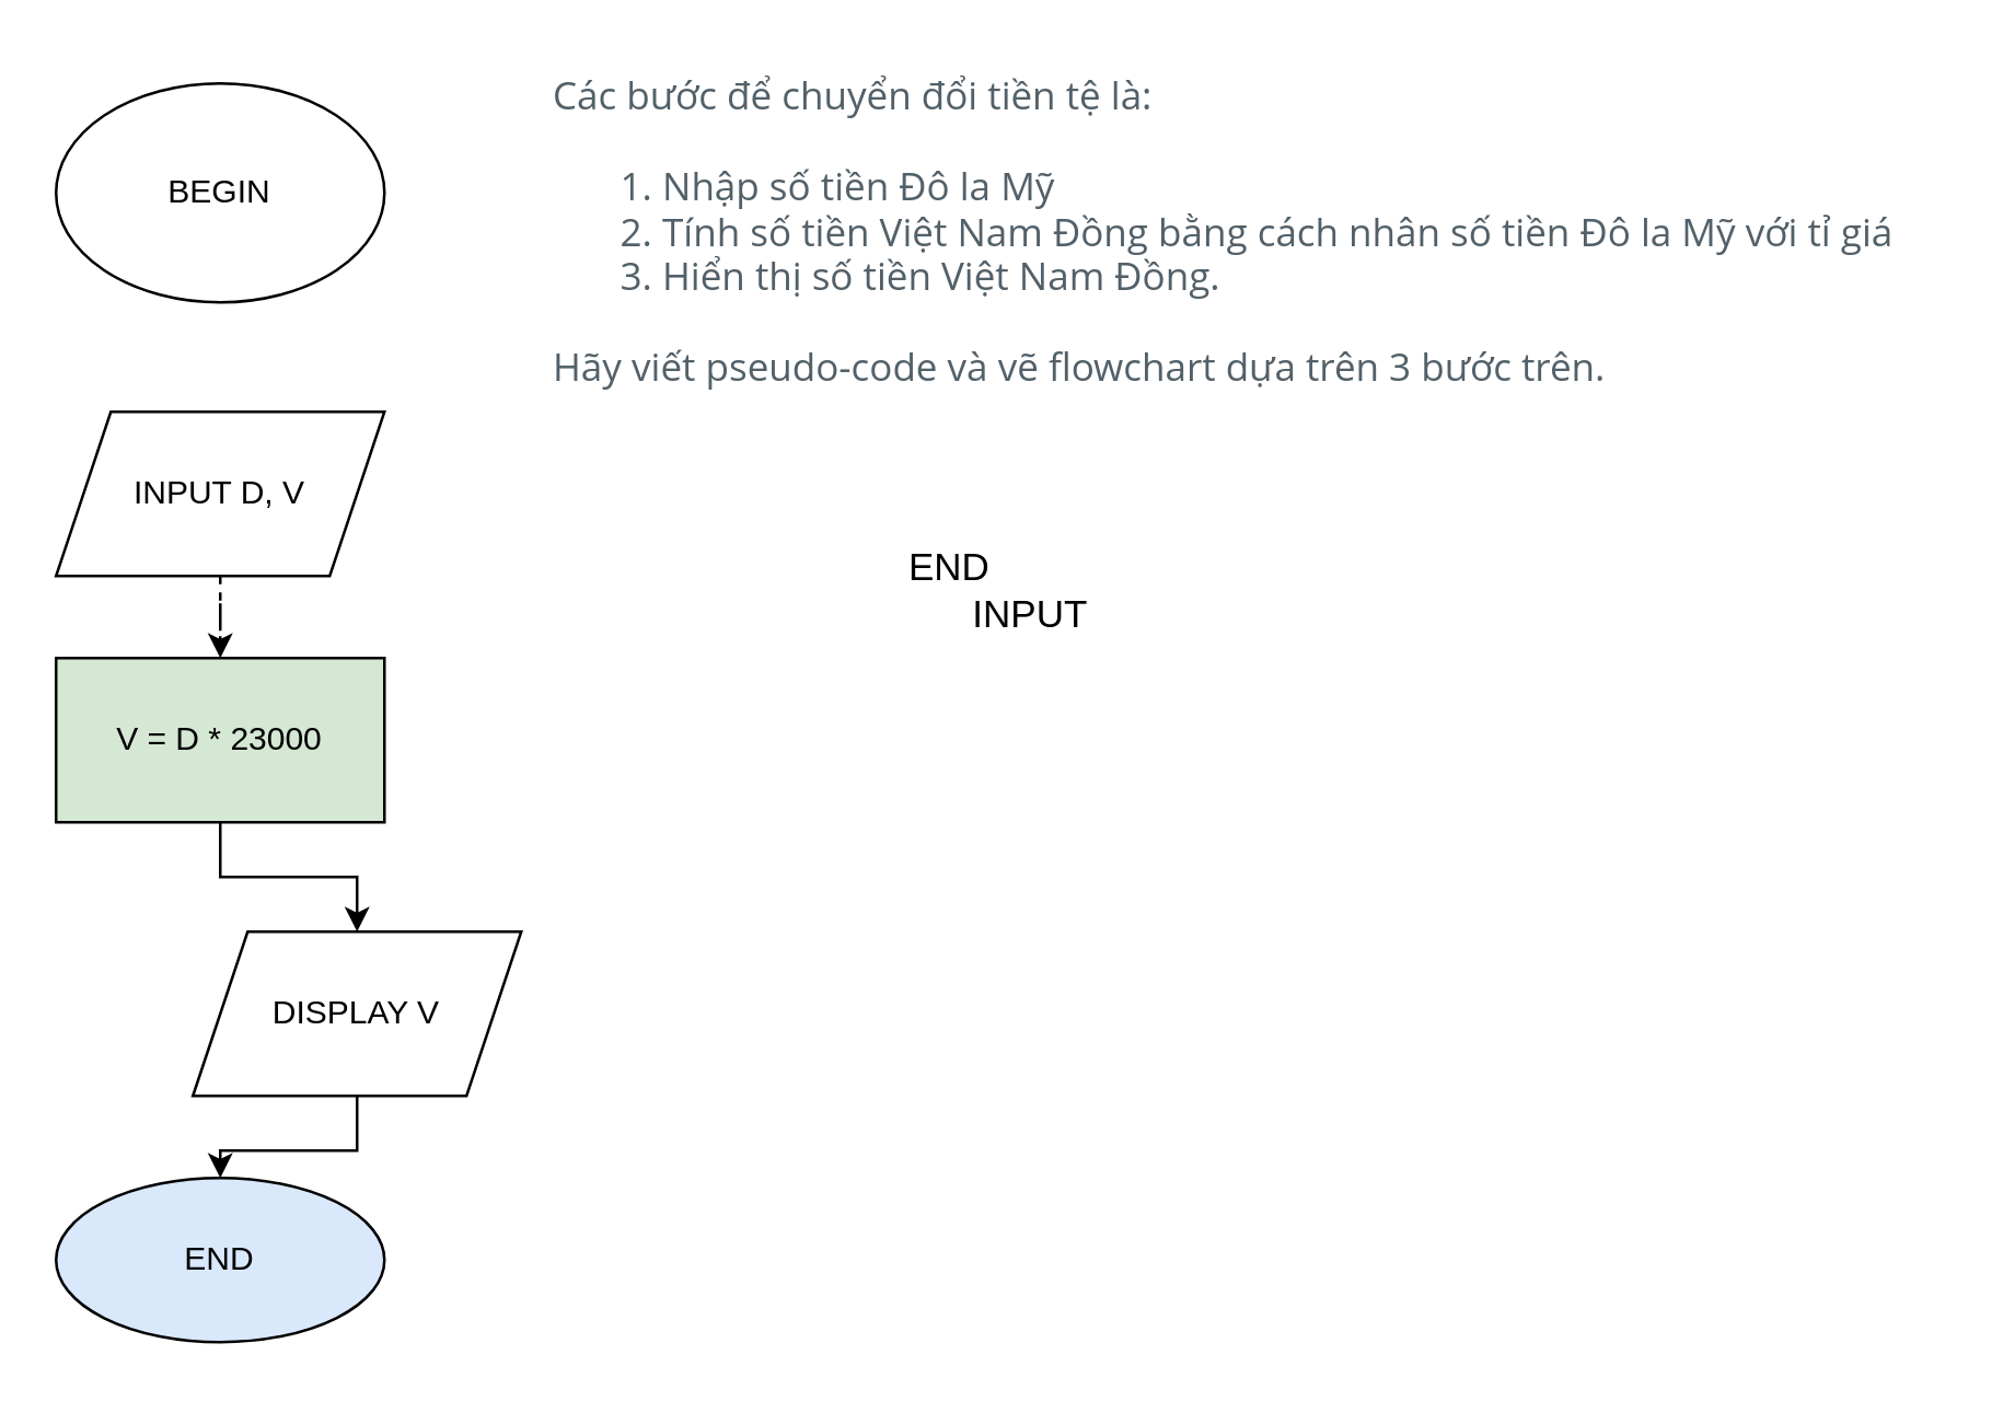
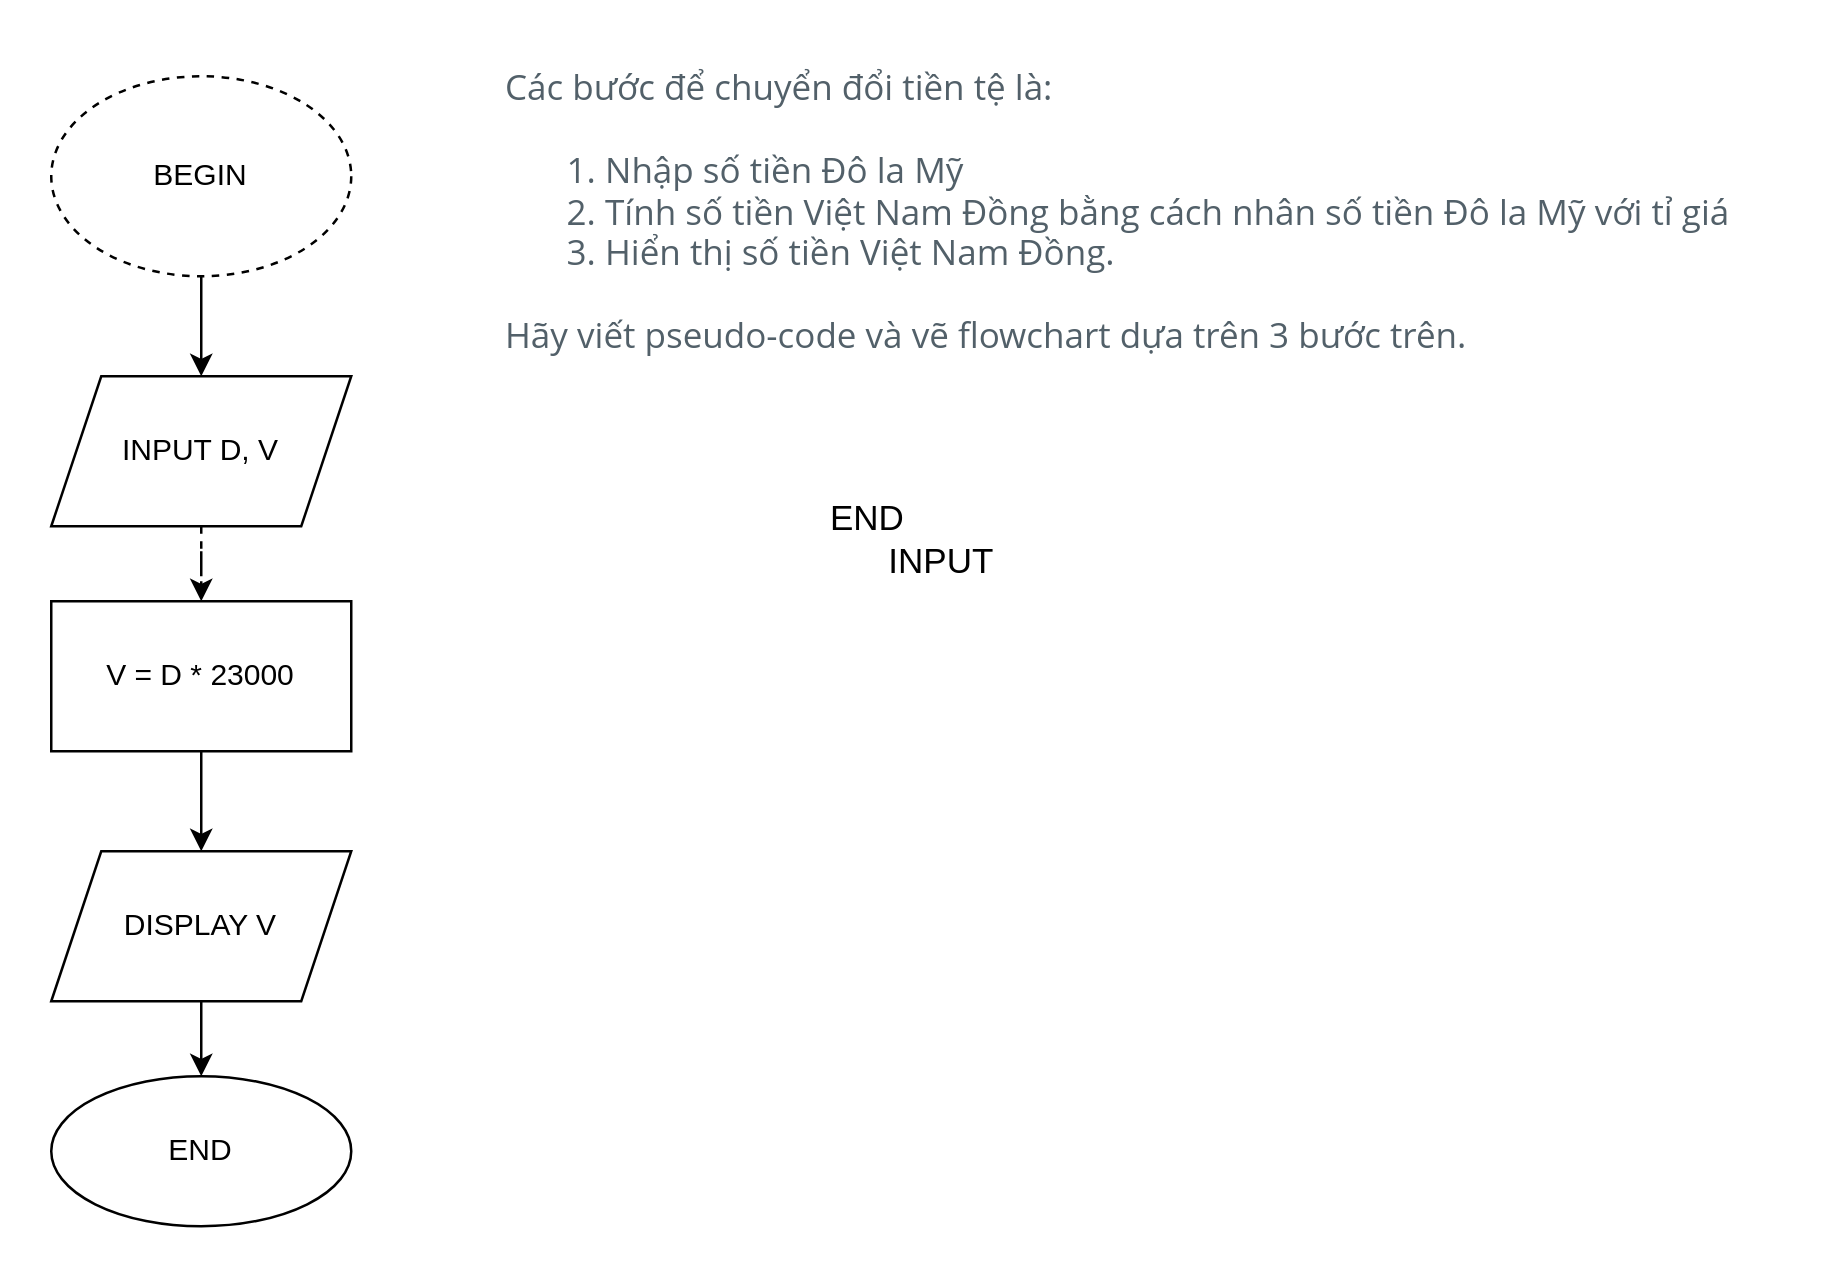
- <mxCell id="3" value="BEGIN" style="ellipse;whiteSpace=wrap;html=1;" vertex="1" parent="1"><mxGeometry x="20" y="30" width="120" height="80" as="geometry" /></mxCell>
+ <mxCell id="3" value="BEGIN" style="ellipse;whiteSpace=wrap;html=1;dashed=1;" vertex="1" parent="1"><mxGeometry x="20" y="30" width="120" height="80" as="geometry" /></mxCell>
+ <mxCell id="2" value="" style="edgeStyle=orthogonalEdgeStyle;rounded=0;orthogonalLoop=1;jettySize=auto;html=1;" edge="1" parent="1" source="3" target="5"><mxGeometry relative="1" as="geometry" /></mxCell>
- <mxCell id="7" value="V = D * 23000" style="whiteSpace=wrap;html=1;fillColor=#d5e8d4;" vertex="1" parent="1"><mxGeometry x="20" y="240" width="120" height="60" as="geometry" /></mxCell>
+ <mxCell id="7" value="V = D * 23000" style="whiteSpace=wrap;html=1;" vertex="1" parent="1"><mxGeometry x="20" y="240" width="120" height="60" as="geometry" /></mxCell>
- <mxCell id="9" value="DISPLAY V" style="shape=parallelogram;perimeter=parallelogramPerimeter;whiteSpace=wrap;html=1;fixedSize=1;" vertex="1" parent="1"><mxGeometry x="70" y="340" width="120" height="60" as="geometry" /></mxCell>
+ <mxCell id="9" value="DISPLAY V" style="shape=parallelogram;perimeter=parallelogramPerimeter;whiteSpace=wrap;html=1;fixedSize=1;" vertex="1" parent="1"><mxGeometry x="20" y="340" width="120" height="60" as="geometry" /></mxCell>
- <mxCell id="10" value="END" style="ellipse;whiteSpace=wrap;html=1;fillColor=#dae8fc;" vertex="1" parent="1"><mxGeometry x="20" y="430" width="120" height="60" as="geometry" /></mxCell>
+ <mxCell id="10" value="END" style="ellipse;whiteSpace=wrap;html=1;" vertex="1" parent="1"><mxGeometry x="20" y="430" width="120" height="60" as="geometry" /></mxCell>
